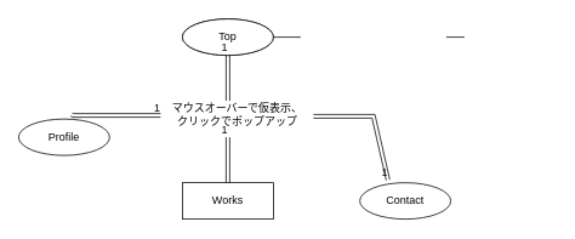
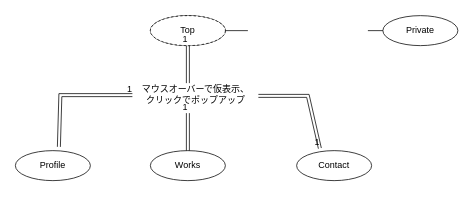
- <mxCell id="3" value="Top" style="ellipse;whiteSpace=wrap;html=1;align=center;" vertex="1" parent="1"><mxGeometry x="200" y="20" width="100" height="40" as="geometry" /></mxCell>
+ <mxCell id="3" value="Top" style="ellipse;whiteSpace=wrap;html=1;align=center;dashed=1;" vertex="1" parent="1"><mxGeometry x="200" y="20" width="100" height="40" as="geometry" /></mxCell>
+ <mxCell id="16" value="Private" style="ellipse;whiteSpace=wrap;html=1;align=center;" vertex="1" parent="1"><mxGeometry x="510" y="20" width="100" height="40" as="geometry" /></mxCell>
- <mxCell id="4" value="Profile" style="ellipse;whiteSpace=wrap;html=1;align=center;" vertex="1" parent="1"><mxGeometry x="20" y="130" width="100" height="40" as="geometry" /></mxCell>
+ <mxCell id="4" value="Profile" style="ellipse;whiteSpace=wrap;html=1;align=center;" vertex="1" parent="1"><mxGeometry x="20" y="200" width="100" height="40" as="geometry" /></mxCell>
- <mxCell id="5" value="Works" style="whiteSpace=wrap;html=1;align=center;rounded=0;" vertex="1" parent="1"><mxGeometry x="200" y="200" width="100" height="40" as="geometry" /></mxCell>
+ <mxCell id="5" value="Works" style="ellipse;whiteSpace=wrap;html=1;align=center;" vertex="1" parent="1"><mxGeometry x="200" y="200" width="100" height="40" as="geometry" /></mxCell>
